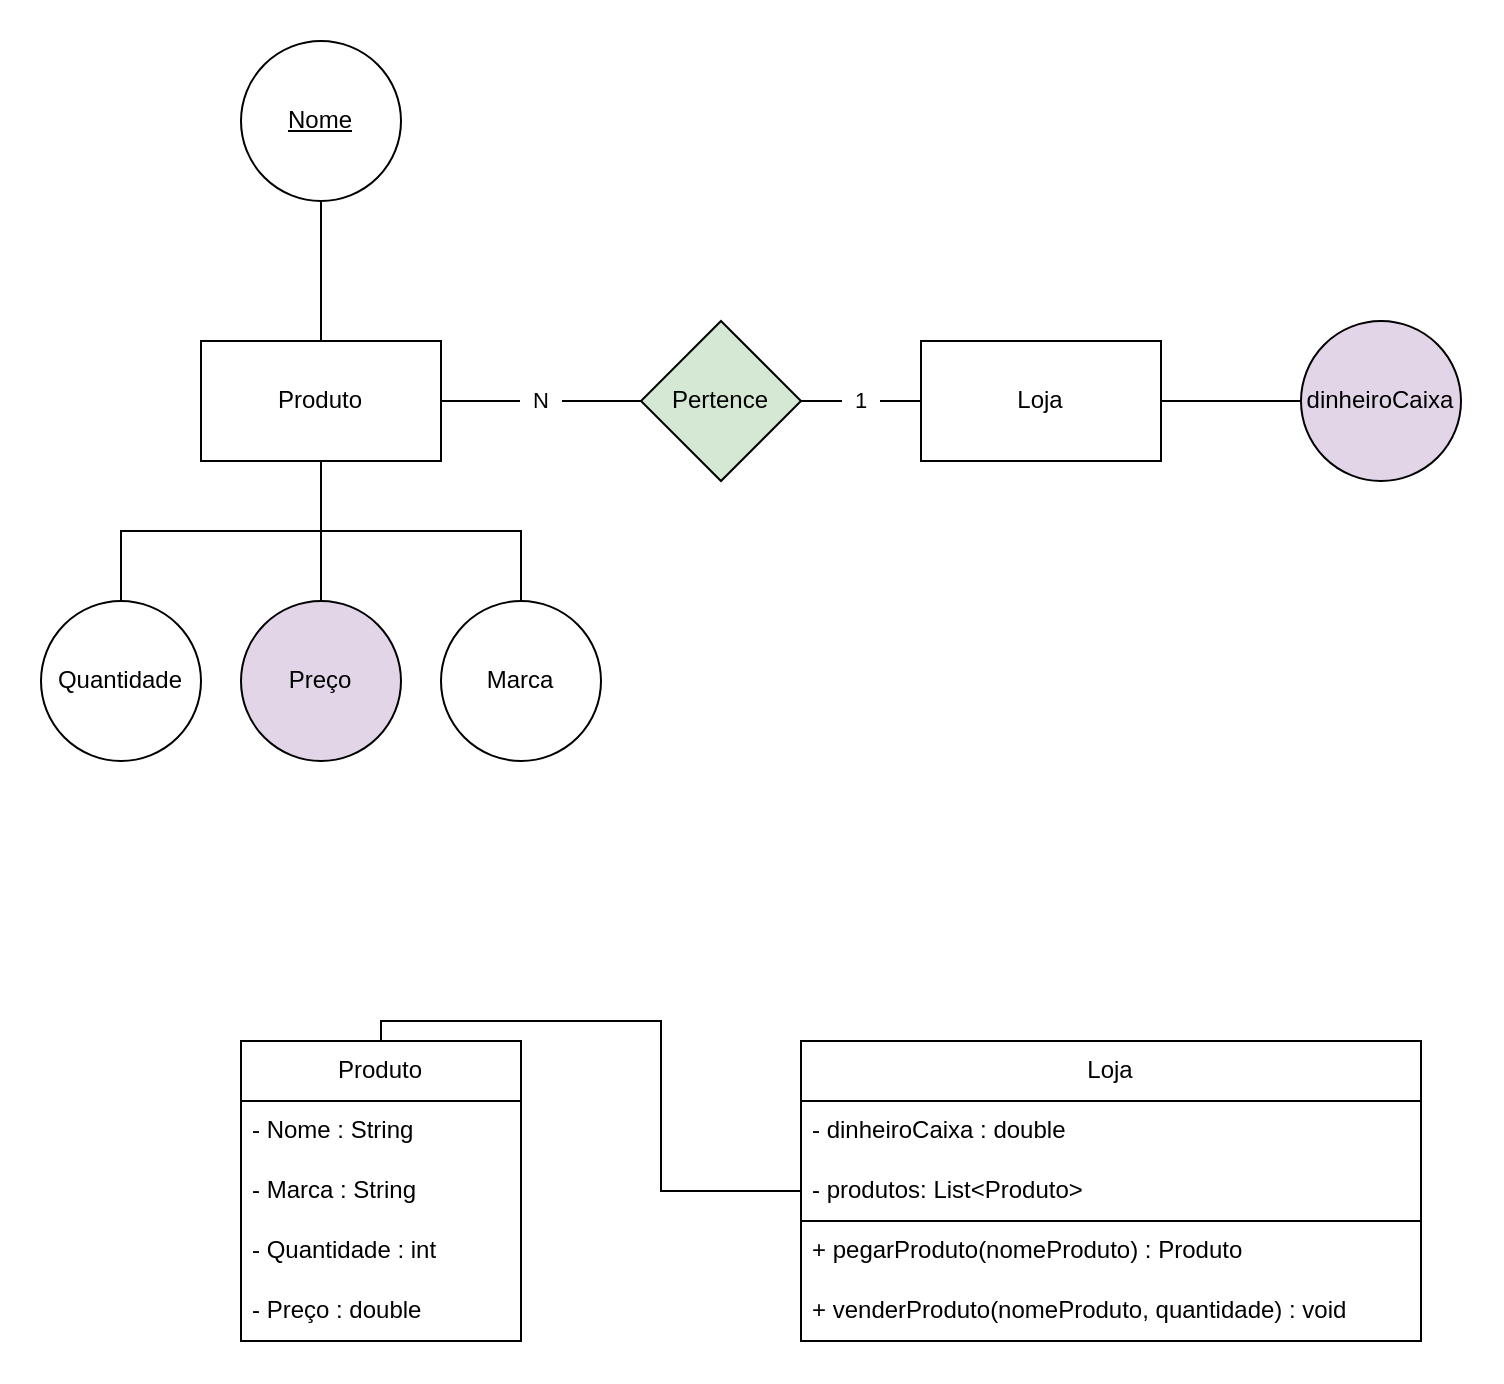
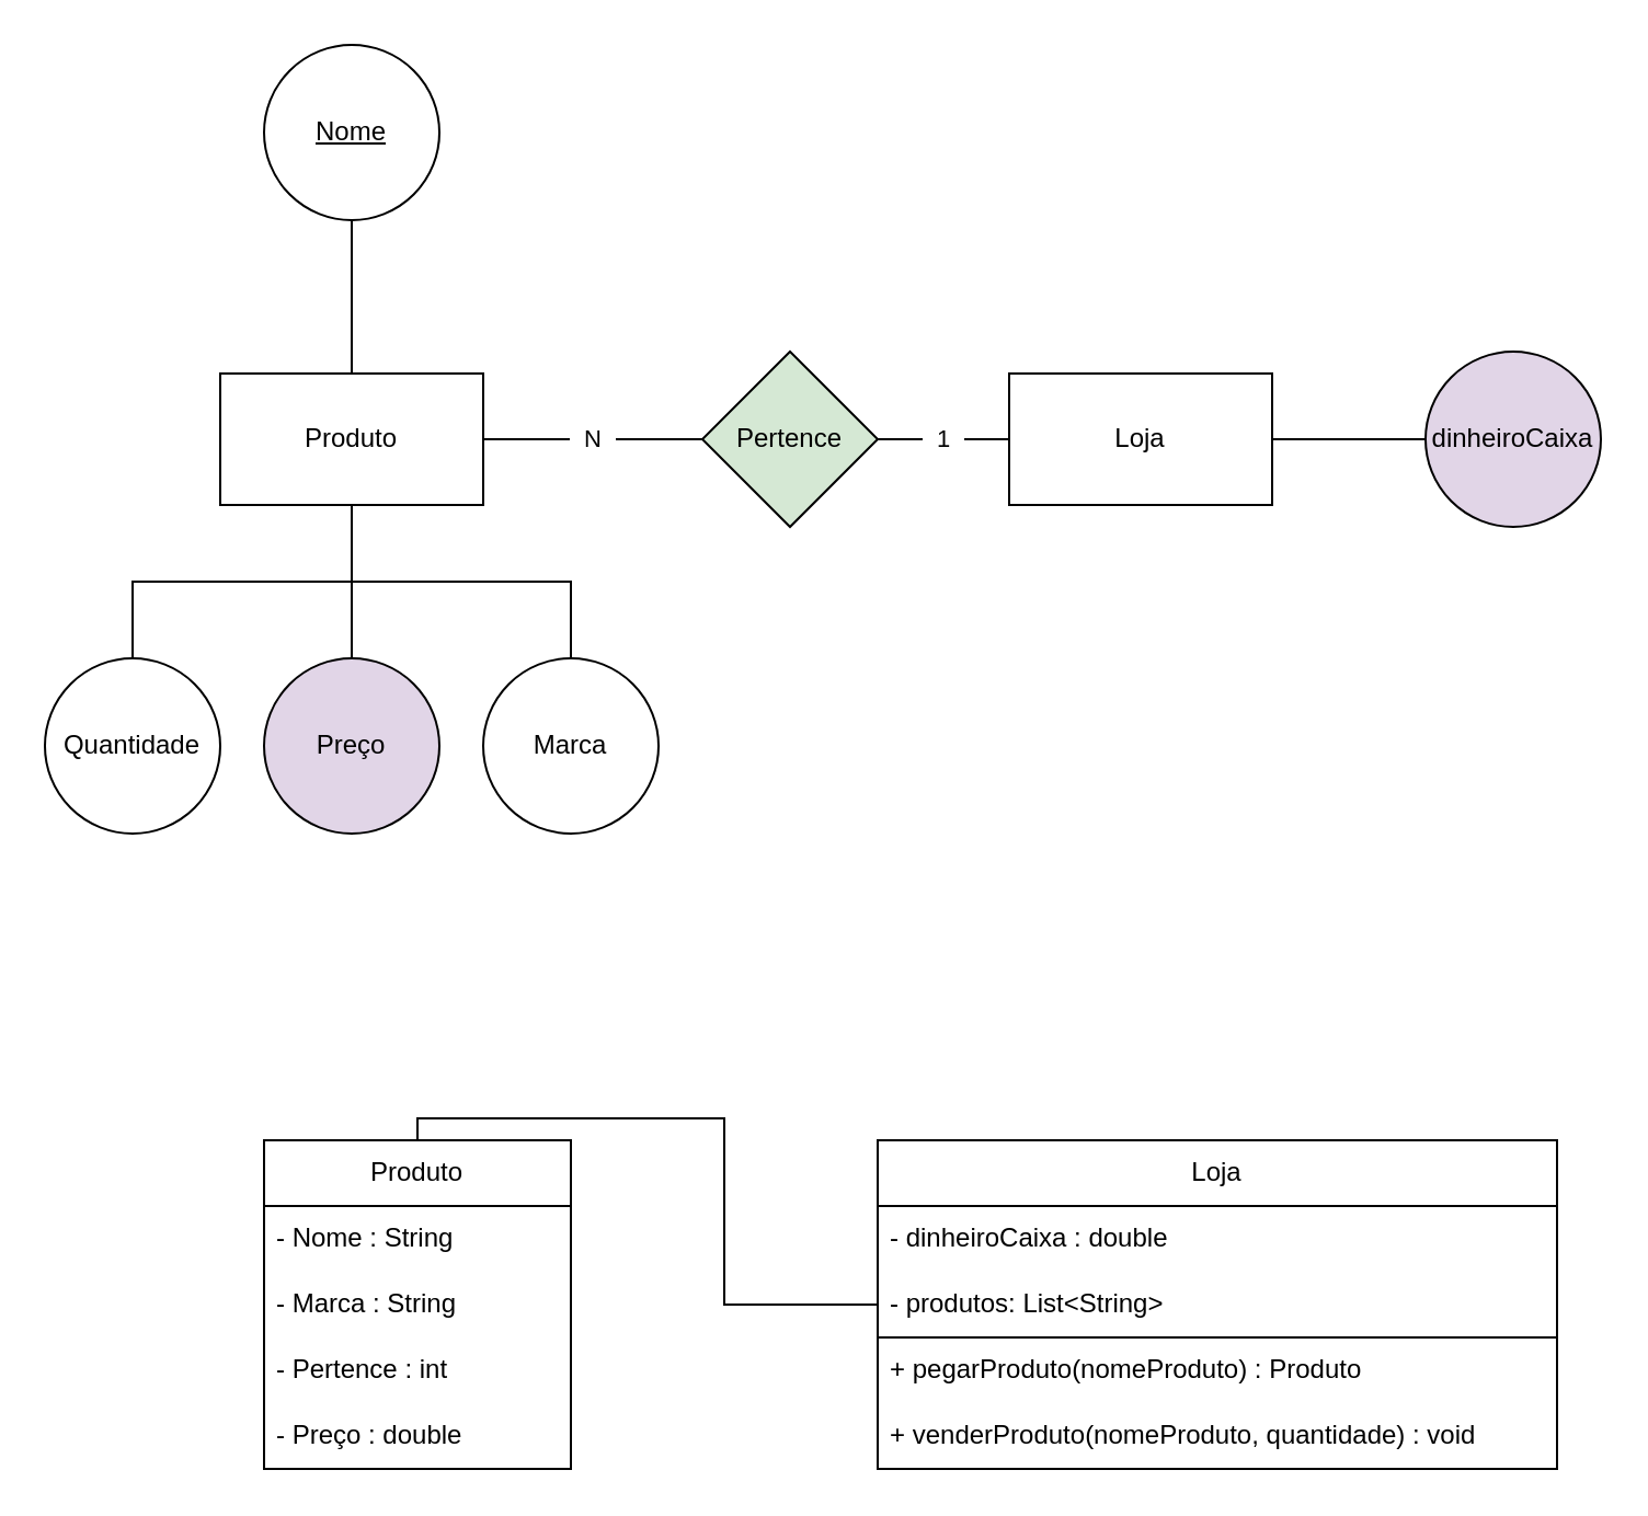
- <mxCell id="24" value="- produtos: List&amp;lt;Produto&amp;gt;" style="text;strokeColor=none;fillColor=none;align=left;verticalAlign=middle;spacingLeft=4;spacingRight=4;overflow=hidden;points=[[0,0.5],[1,0.5]];portConstraint=eastwest;rotatable=0;whiteSpace=wrap;html=1;" vertex="1" parent="22"><mxGeometry y="60" width="310" height="30" as="geometry" /></mxCell>
+ <mxCell id="24" value="- produtos: List&amp;lt;String&amp;gt;" style="text;strokeColor=none;fillColor=none;align=left;verticalAlign=middle;spacingLeft=4;spacingRight=4;overflow=hidden;points=[[0,0.5],[1,0.5]];portConstraint=eastwest;rotatable=0;whiteSpace=wrap;html=1;" vertex="1" parent="22"><mxGeometry y="60" width="310" height="30" as="geometry" /></mxCell>
- <mxCell id="20" value="- Quantidade : int" style="text;strokeColor=none;fillColor=none;align=left;verticalAlign=middle;spacingLeft=4;spacingRight=4;overflow=hidden;points=[[0,0.5],[1,0.5]];portConstraint=eastwest;rotatable=0;whiteSpace=wrap;html=1;" vertex="1" parent="17"><mxGeometry y="90" width="140" height="30" as="geometry" /></mxCell>
+ <mxCell id="20" value="- Pertence : int" style="text;strokeColor=none;fillColor=none;align=left;verticalAlign=middle;spacingLeft=4;spacingRight=4;overflow=hidden;points=[[0,0.5],[1,0.5]];portConstraint=eastwest;rotatable=0;whiteSpace=wrap;html=1;" vertex="1" parent="17"><mxGeometry y="90" width="140" height="30" as="geometry" /></mxCell>
